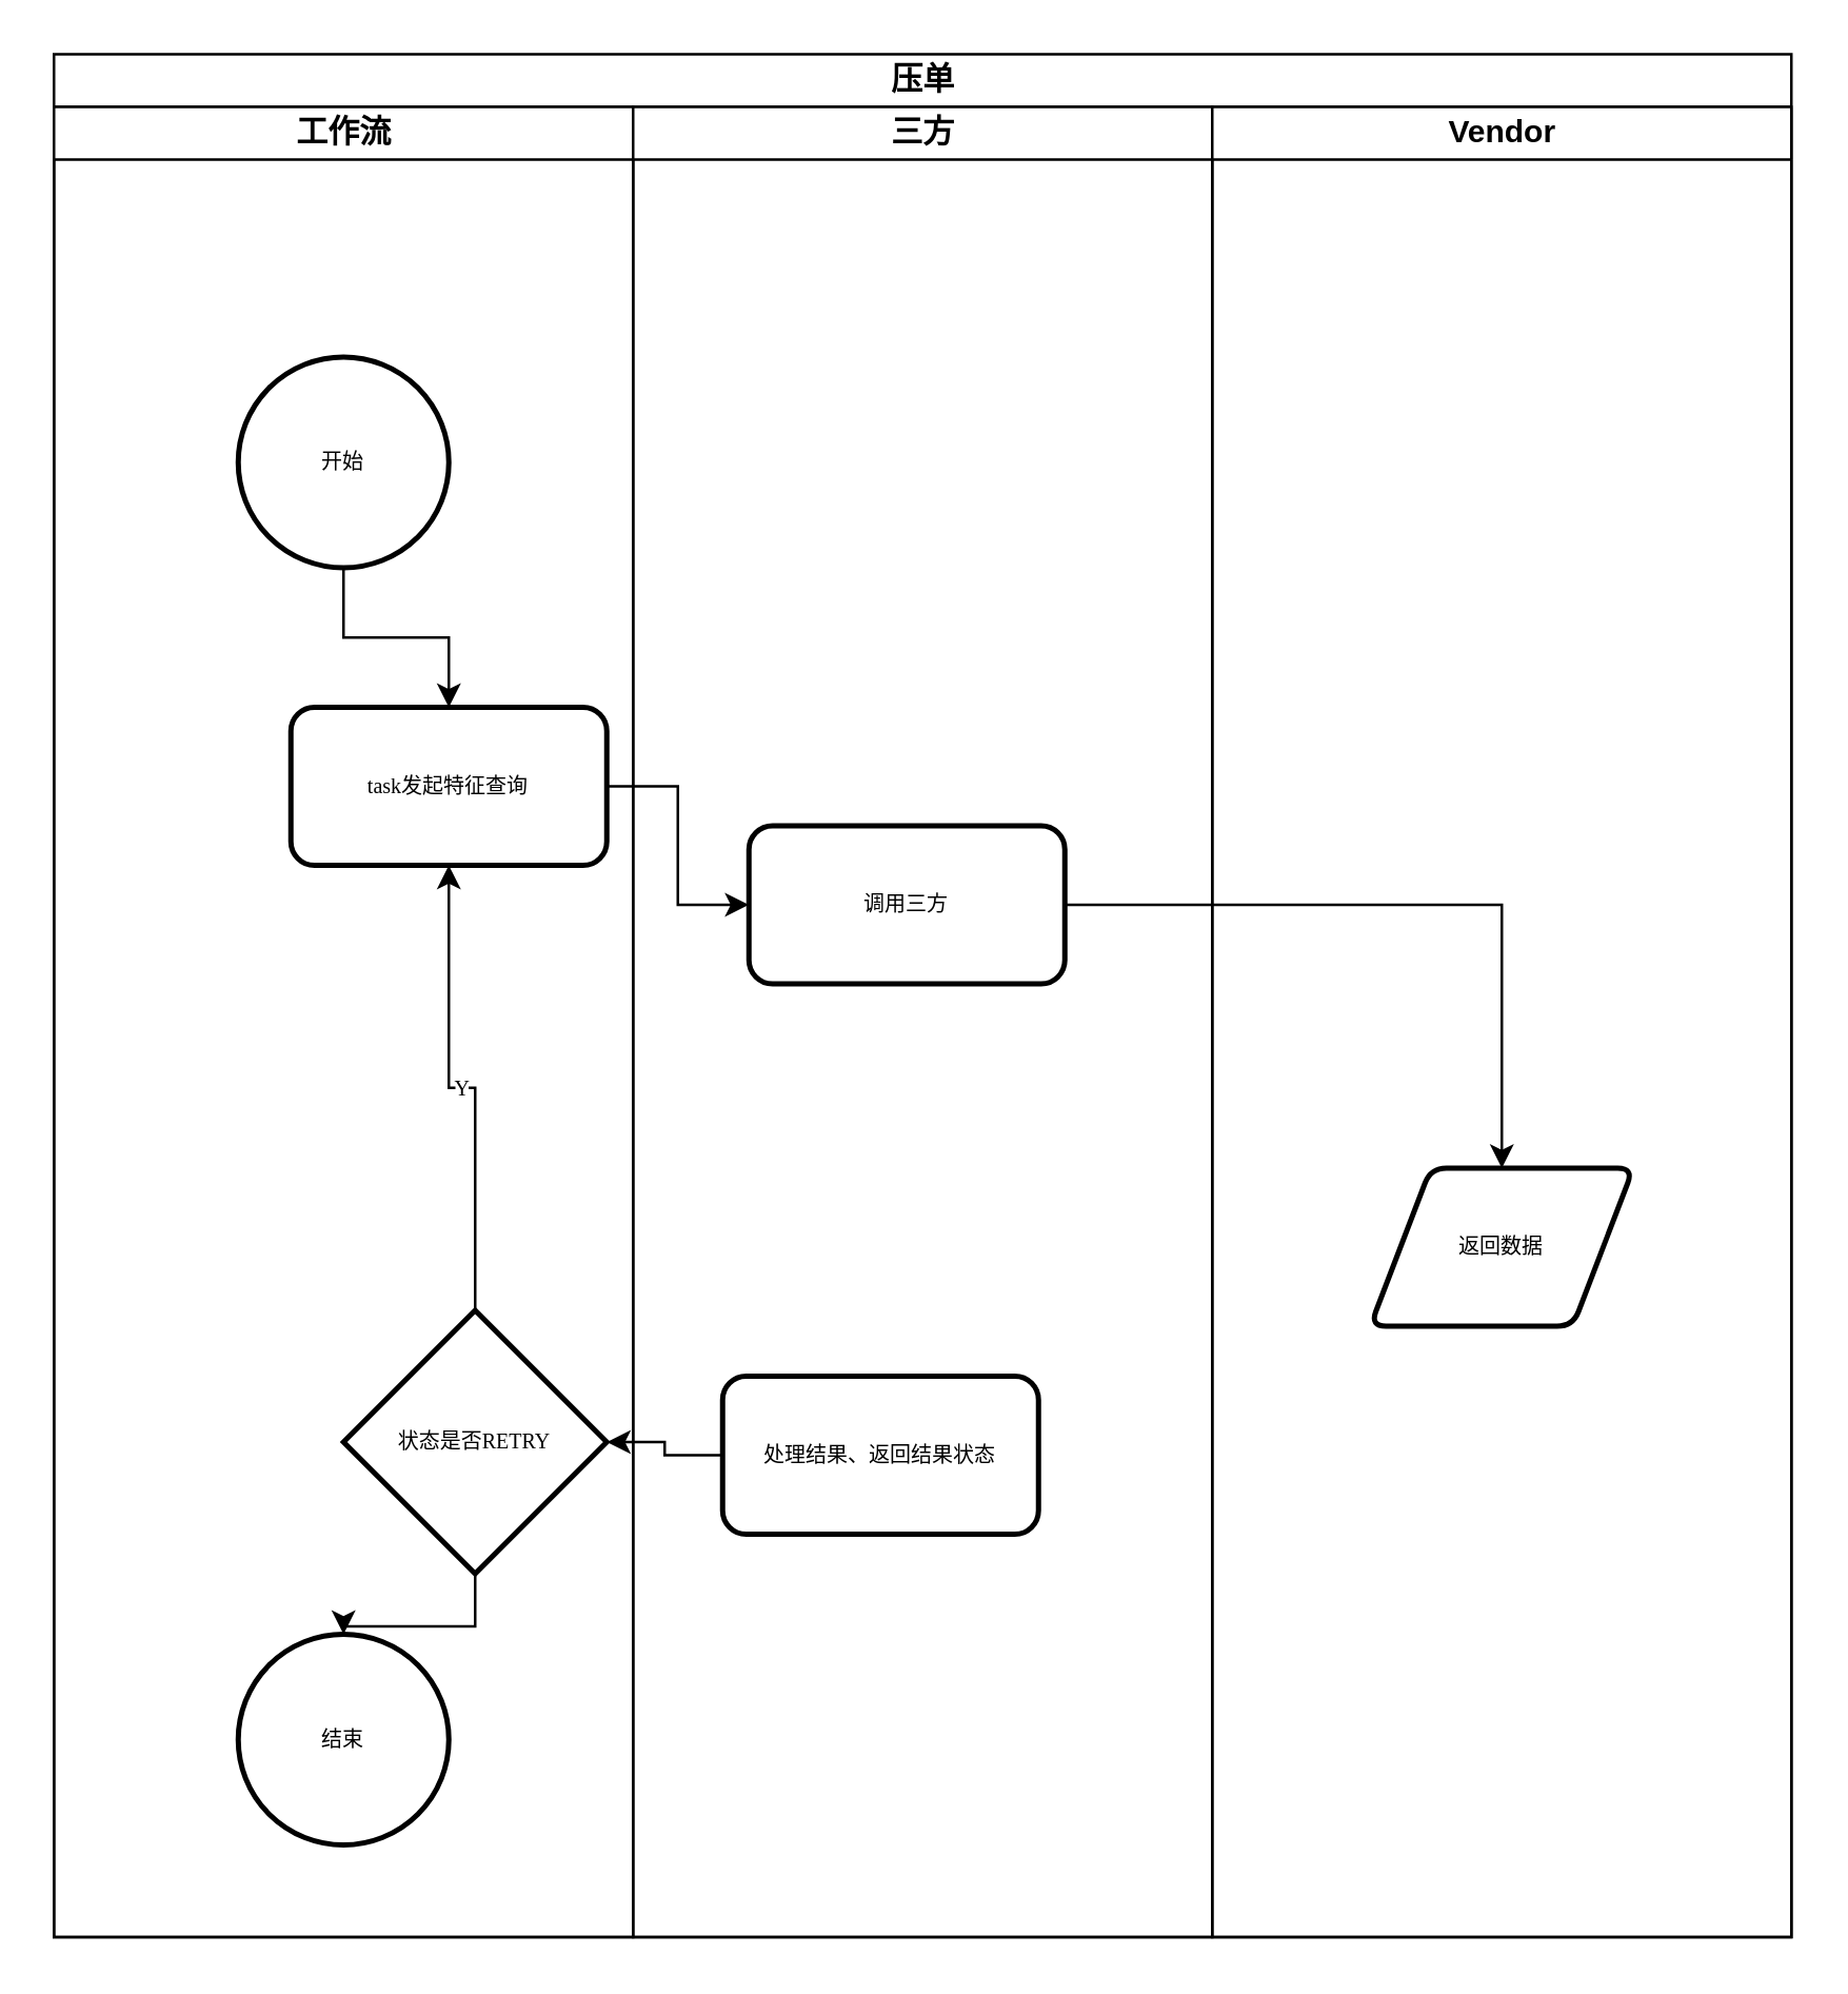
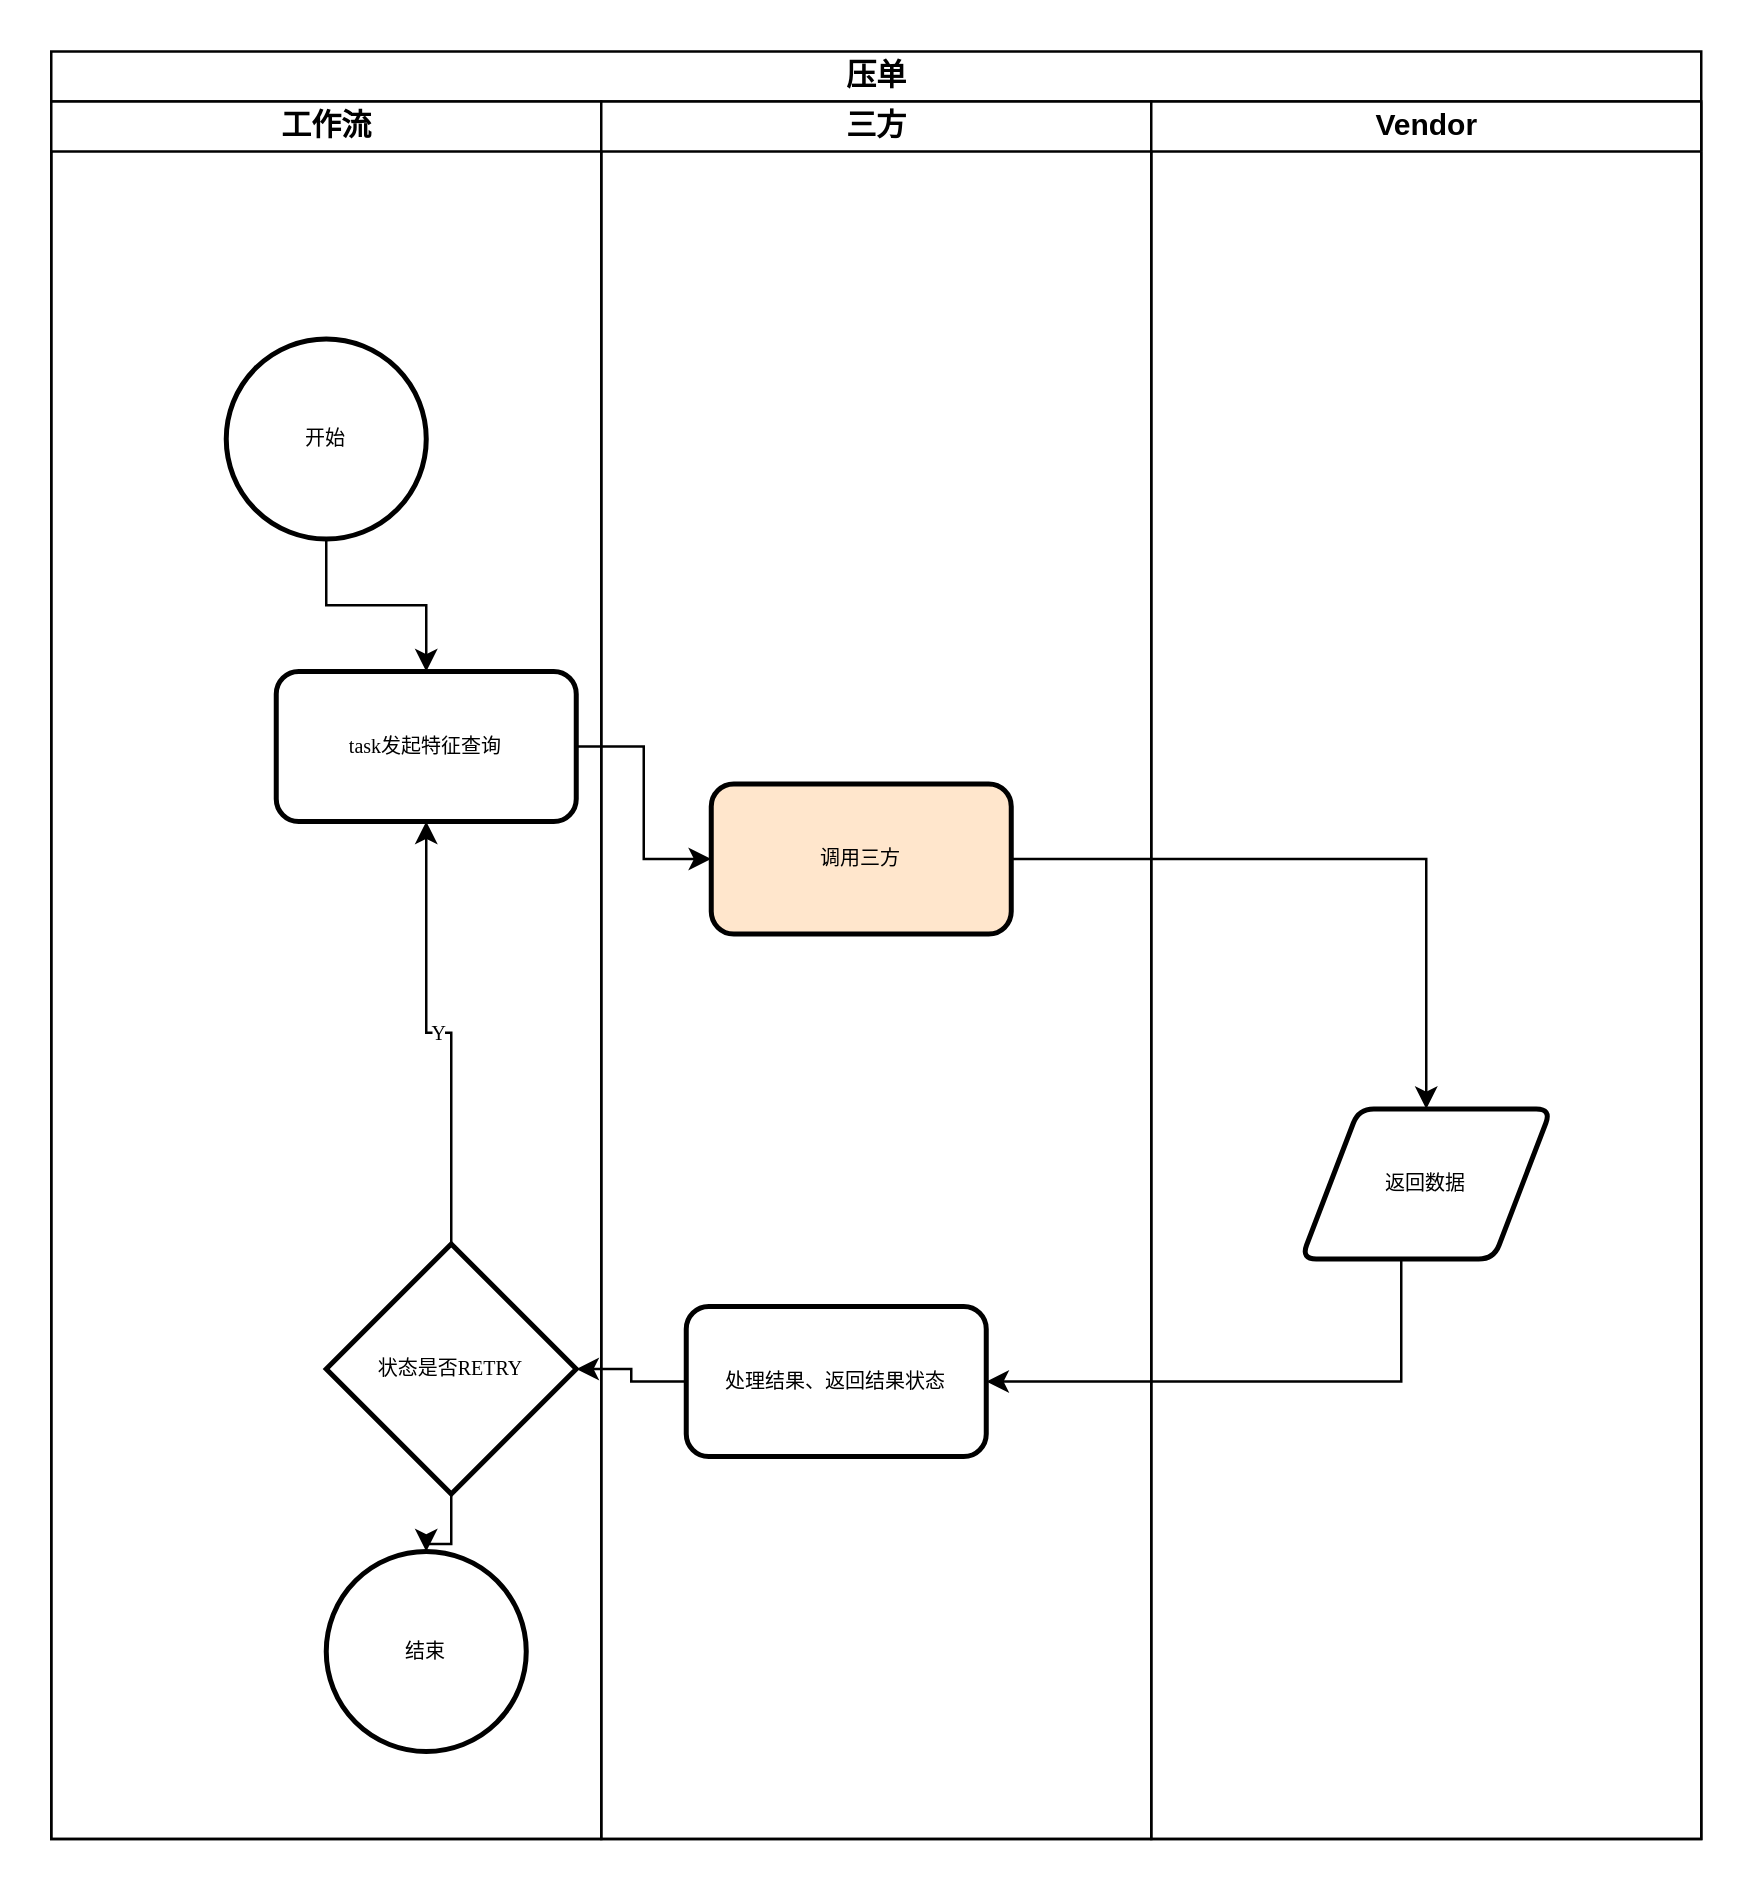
- <mxCell id="12" value="调用三方" style="whiteSpace=wrap;html=1;fontSize=8;fontFamily=Verdana;strokeWidth=2;rounded=1;shadow=0;labelBackgroundColor=none;" vertex="1" parent="11"><mxGeometry x="44" y="273" width="120" height="60" as="geometry" /></mxCell>
+ <mxCell id="12" value="调用三方" style="whiteSpace=wrap;html=1;fontSize=8;fontFamily=Verdana;strokeWidth=2;rounded=1;shadow=0;labelBackgroundColor=none;fillColor=#ffe6cc;" vertex="1" parent="11"><mxGeometry x="44" y="273" width="120" height="60" as="geometry" /></mxCell>
+ <mxCell id="18" style="edgeStyle=orthogonalEdgeStyle;rounded=0;orthogonalLoop=1;jettySize=auto;html=1;fontFamily=Verdana;fontSize=8;fontColor=default;" edge="1" parent="2" source="15" target="13"><mxGeometry relative="1" as="geometry"><Array as="points"><mxPoint x="540" y="482" /></Array></mxGeometry></mxCell>
- <mxCell id="10" value="结束" style="ellipse;whiteSpace=wrap;html=1;fontSize=8;fontFamily=Verdana;strokeWidth=2;rounded=1;shadow=0;labelBackgroundColor=none;" vertex="1" parent="3"><mxGeometry x="70" y="580" width="80" height="80" as="geometry" /></mxCell>
+ <mxCell id="10" value="结束" style="ellipse;whiteSpace=wrap;html=1;fontSize=8;fontFamily=Verdana;strokeWidth=2;rounded=1;shadow=0;labelBackgroundColor=none;" vertex="1" parent="3"><mxGeometry x="110" y="580" width="80" height="80" as="geometry" /></mxCell>
